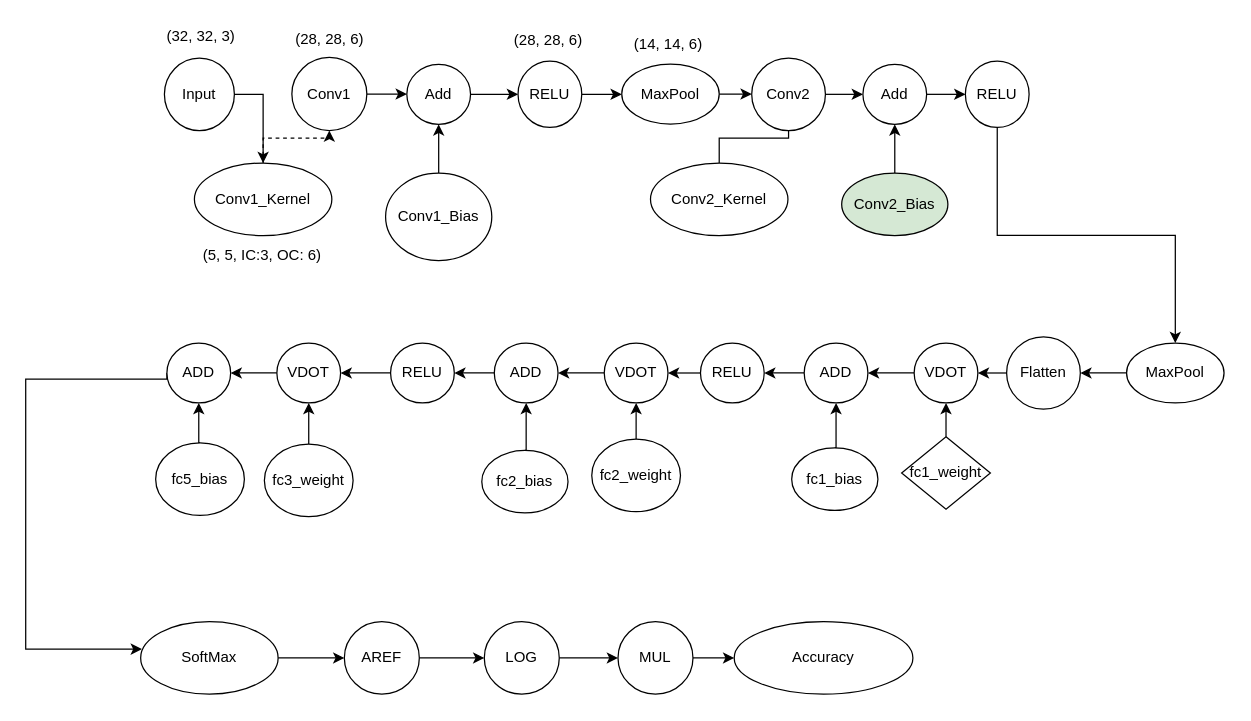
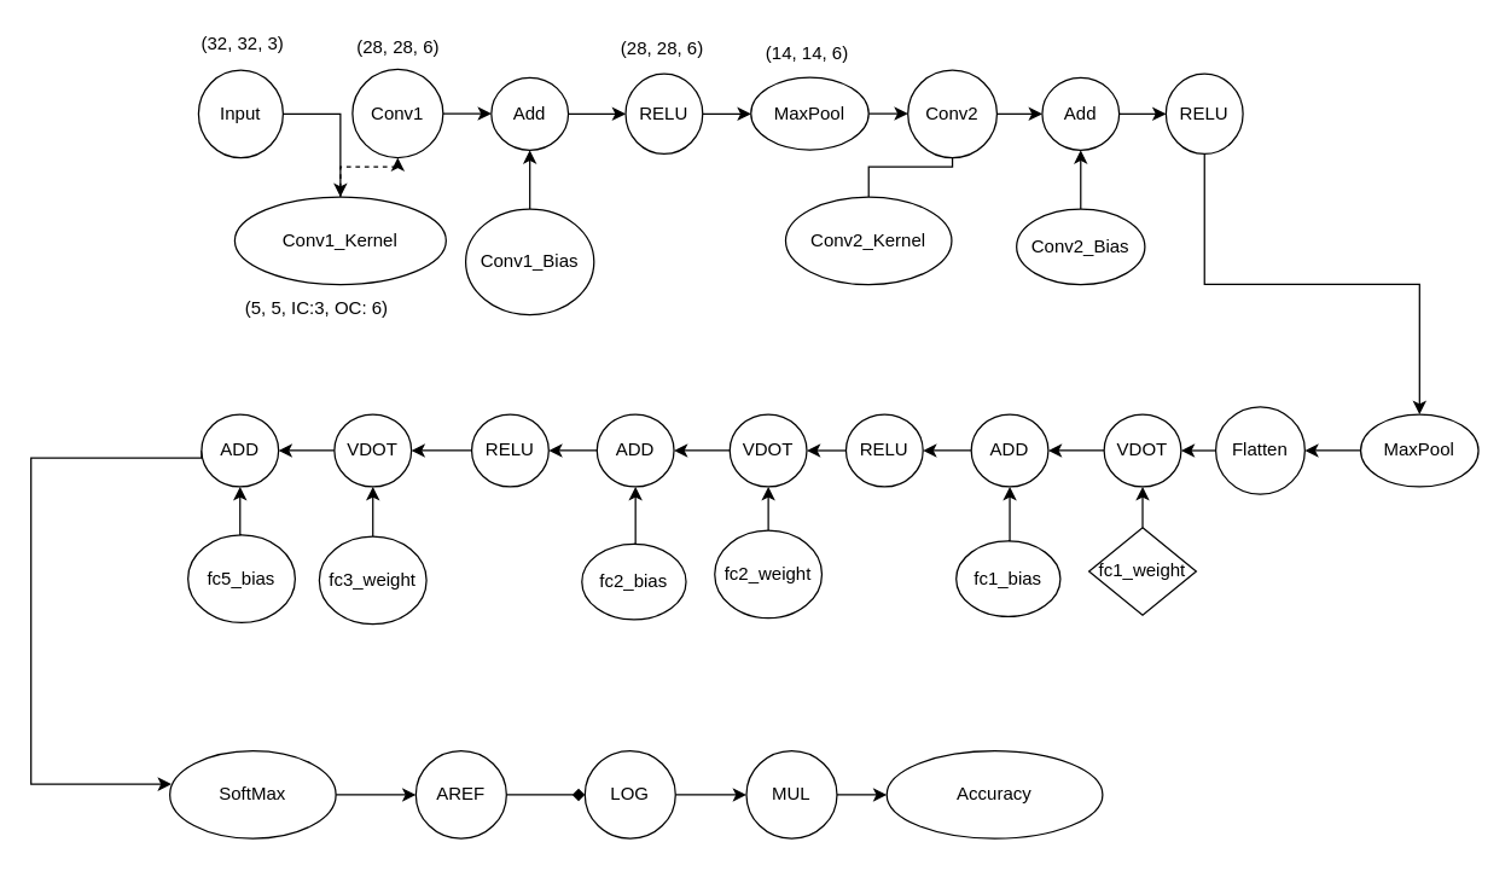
- <mxCell id="7" value="Conv1_Kernel" style="ellipse;whiteSpace=wrap;html=1;" vertex="1" parent="1"><mxGeometry x="155" y="130" width="110" height="58" as="geometry" /></mxCell>
+ <mxCell id="7" value="Conv1_Kernel" style="ellipse;whiteSpace=wrap;html=1;" vertex="1" parent="1"><mxGeometry x="155" y="130" width="140" height="58" as="geometry" /></mxCell>
- <mxCell id="21" value="Conv2_Bias" style="ellipse;whiteSpace=wrap;html=1;fillColor=#d5e8d4;" vertex="1" parent="1"><mxGeometry x="673" y="138" width="85" height="50" as="geometry" /></mxCell>
+ <mxCell id="21" value="Conv2_Bias" style="ellipse;whiteSpace=wrap;html=1;" vertex="1" parent="1"><mxGeometry x="673" y="138" width="85" height="50" as="geometry" /></mxCell>
- <mxCell id="58" style="edgeStyle=orthogonalEdgeStyle;rounded=0;orthogonalLoop=1;jettySize=auto;html=1;exitX=1;exitY=0.5;exitDx=0;exitDy=0;entryX=0;entryY=0.5;entryDx=0;entryDy=0;" edge="1" parent="1" source="59" target="61"><mxGeometry relative="1" as="geometry" /></mxCell>
+ <mxCell id="58" style="edgeStyle=orthogonalEdgeStyle;rounded=0;orthogonalLoop=1;jettySize=auto;html=1;exitX=1;exitY=0.5;exitDx=0;exitDy=0;entryX=0;entryY=0.5;entryDx=0;entryDy=0;endArrow=diamond;" edge="1" parent="1" source="59" target="61"><mxGeometry relative="1" as="geometry" /></mxCell>
